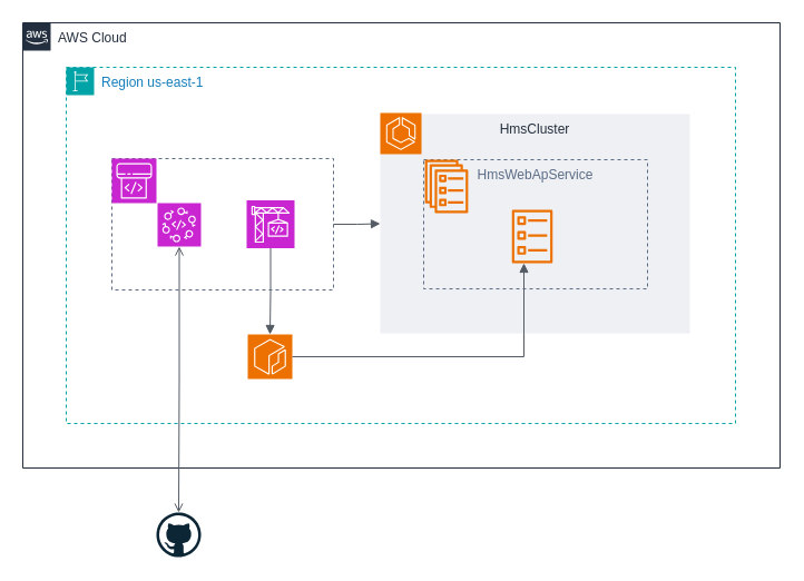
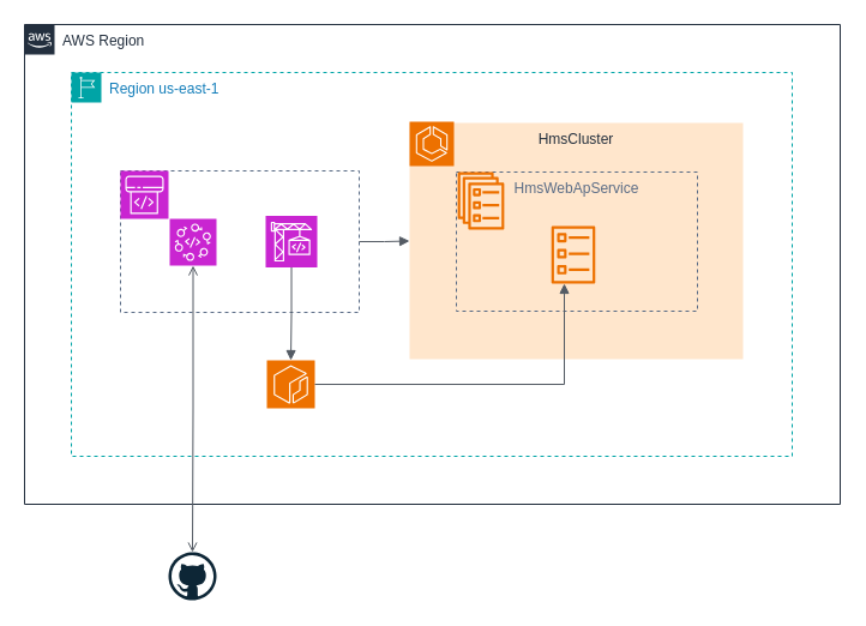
- <mxCell id="2" value="AWS Cloud" style="points=[[0,0],[0.25,0],[0.5,0],[0.75,0],[1,0],[1,0.25],[1,0.5],[1,0.75],[1,1],[0.75,1],[0.5,1],[0.25,1],[0,1],[0,0.75],[0,0.5],[0,0.25]];outlineConnect=0;gradientColor=none;html=1;whiteSpace=wrap;fontSize=12;fontStyle=0;shape=mxgraph.aws4.group;grIcon=mxgraph.aws4.group_aws_cloud_alt;strokeColor=#232F3E;fillColor=none;verticalAlign=top;align=left;spacingLeft=30;fontColor=#232F3E;dashed=0;labelBackgroundColor=#ffffff;container=1;pointerEvents=0;collapsible=0;recursiveResize=0;" parent="1" vertex="1"><mxGeometry x="20" y="20" width="680" height="400" as="geometry" /></mxCell>
+ <mxCell id="2" value="AWS Region" style="points=[[0,0],[0.25,0],[0.5,0],[0.75,0],[1,0],[1,0.25],[1,0.5],[1,0.75],[1,1],[0.75,1],[0.5,1],[0.25,1],[0,1],[0,0.75],[0,0.5],[0,0.25]];outlineConnect=0;gradientColor=none;html=1;whiteSpace=wrap;fontSize=12;fontStyle=0;shape=mxgraph.aws4.group;grIcon=mxgraph.aws4.group_aws_cloud_alt;strokeColor=#232F3E;fillColor=none;verticalAlign=top;align=left;spacingLeft=30;fontColor=#232F3E;dashed=0;labelBackgroundColor=#ffffff;container=1;pointerEvents=0;collapsible=0;recursiveResize=0;" parent="1" vertex="1"><mxGeometry x="20" y="20" width="680" height="400" as="geometry" /></mxCell>
- <mxCell id="8" value="HmsCluster" style="fillColor=#EFF0F3;strokeColor=none;dashed=0;verticalAlign=top;fontStyle=0;fontColor=#232F3D;whiteSpace=wrap;html=1;" parent="3" vertex="1"><mxGeometry x="282" y="42" width="278" height="197" as="geometry" /></mxCell>
+ <mxCell id="8" value="HmsCluster" style="fillColor=#ffe6cc;strokeColor=none;dashed=0;verticalAlign=top;fontStyle=0;fontColor=#232F3D;whiteSpace=wrap;html=1;" parent="3" vertex="1"><mxGeometry x="282" y="42" width="278" height="197" as="geometry" /></mxCell>
